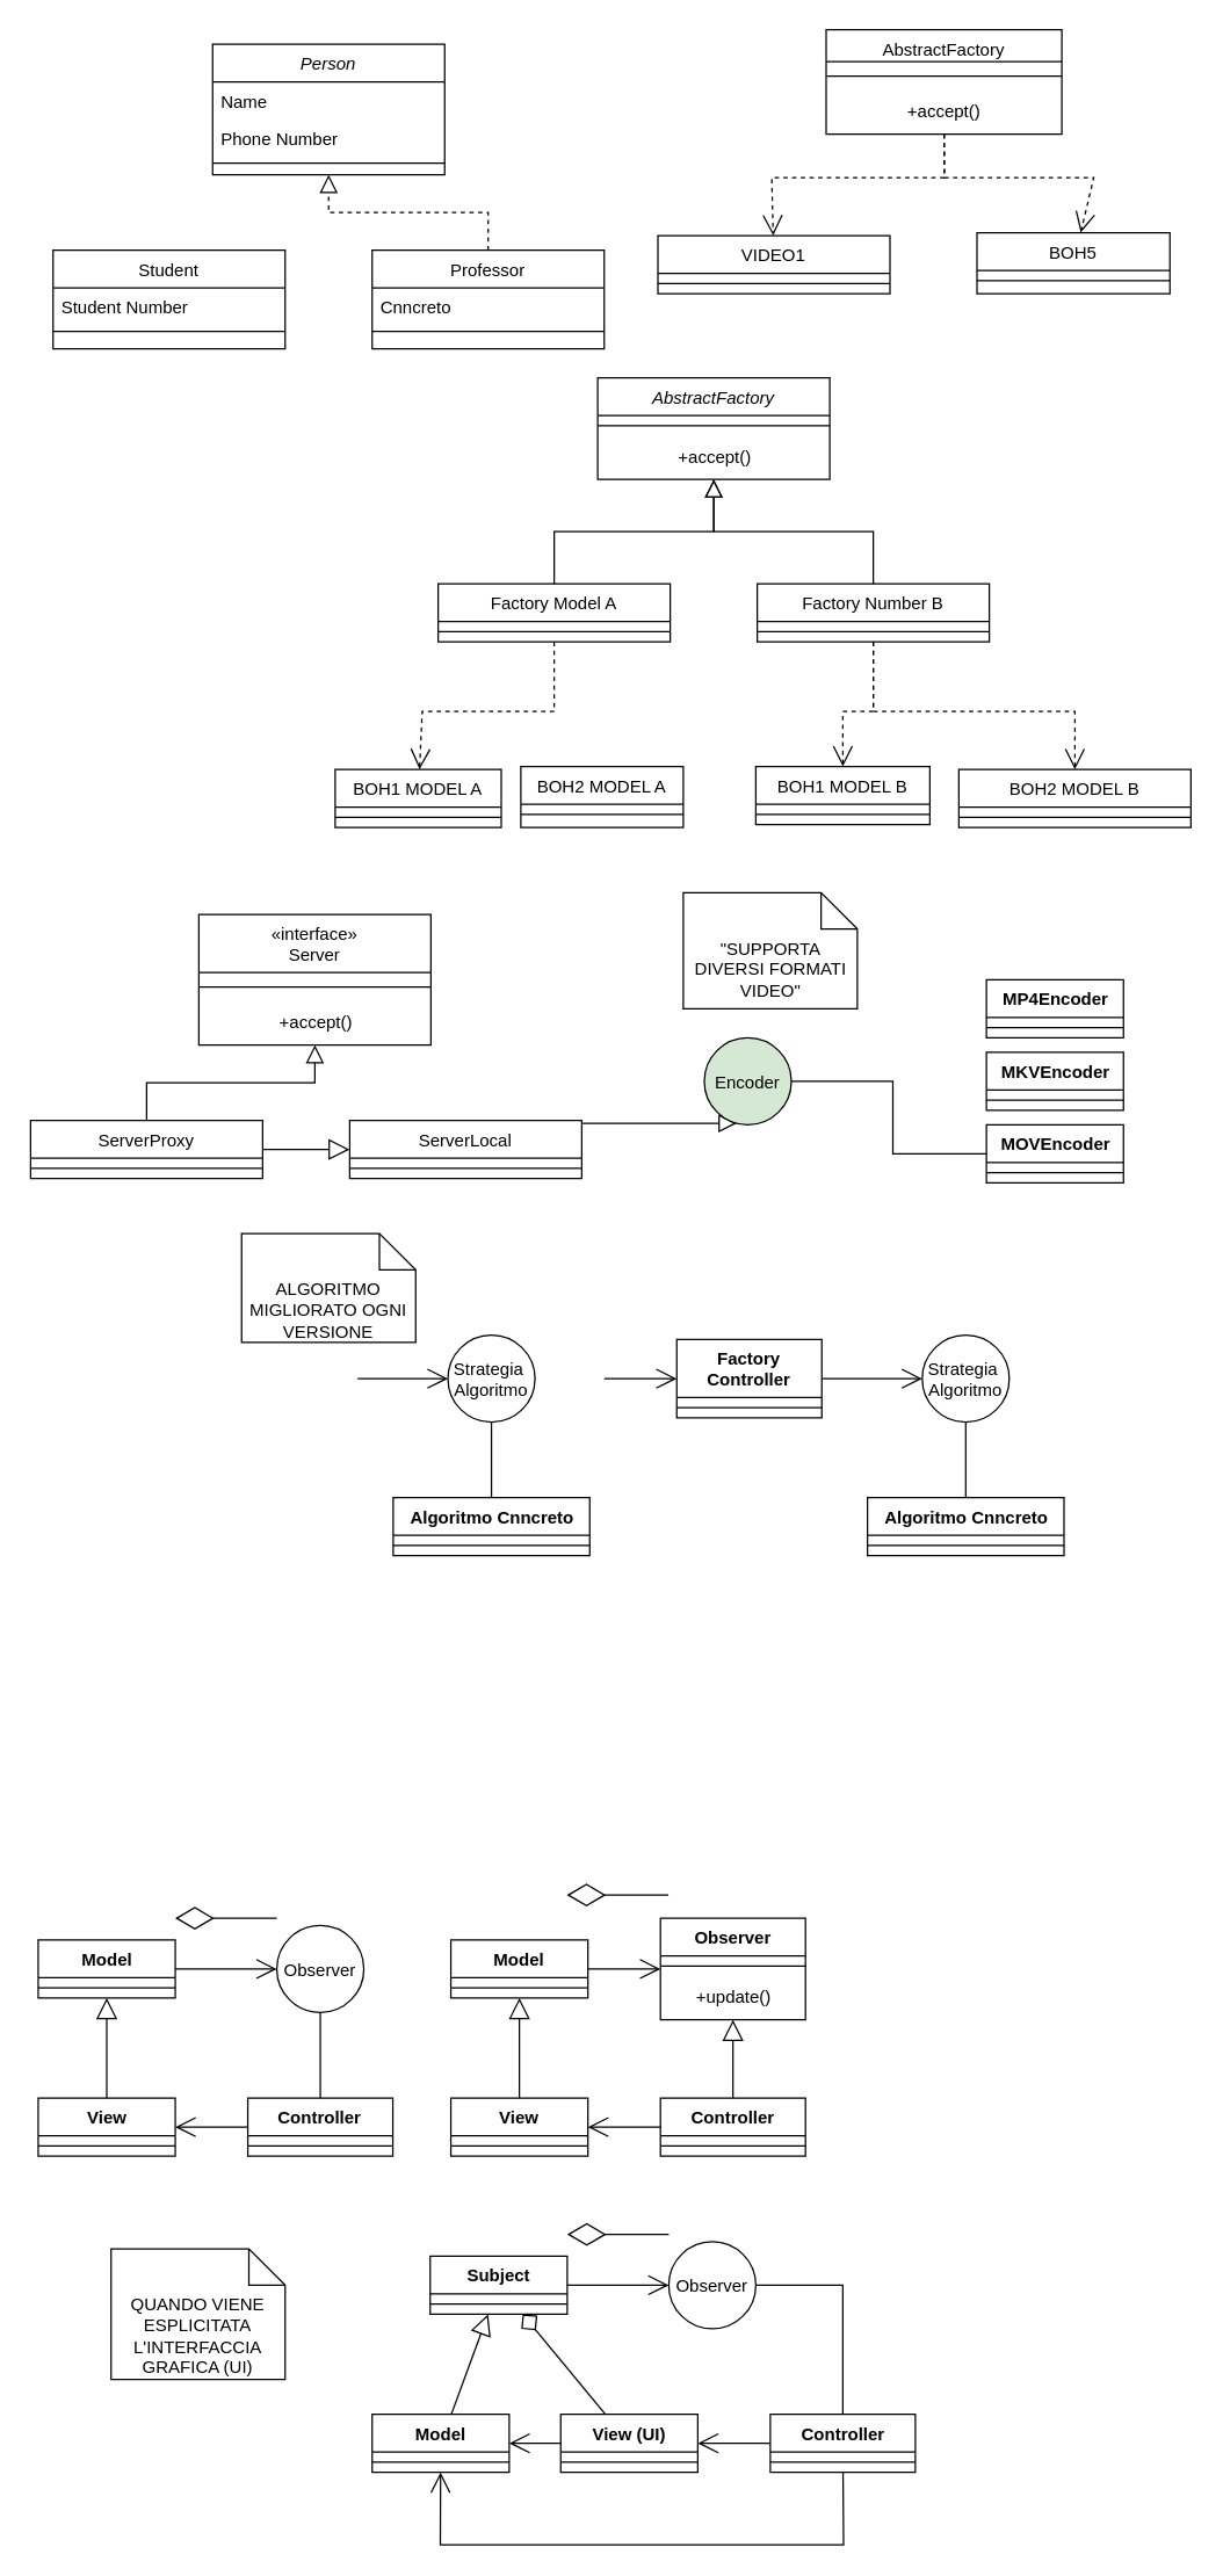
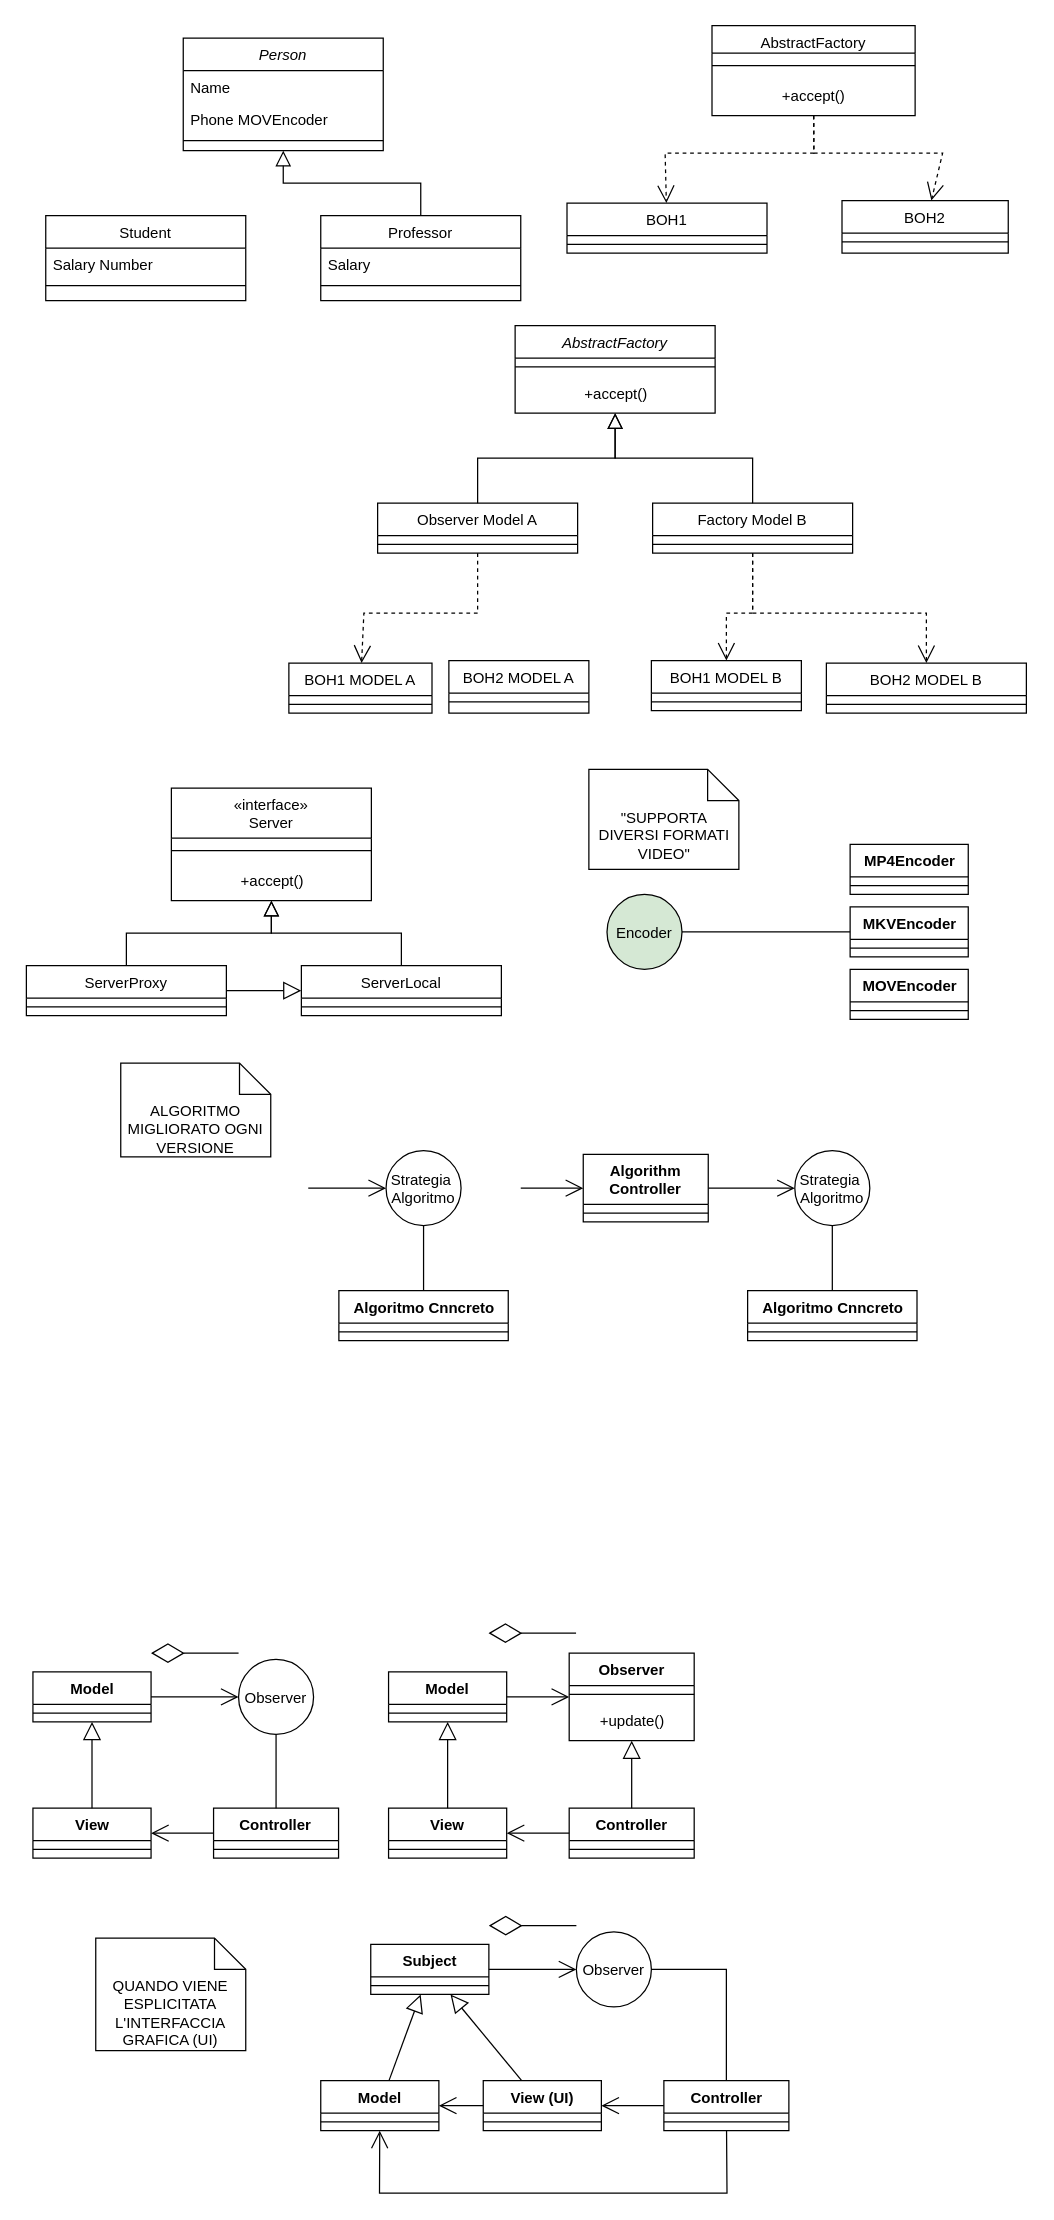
- <mxCell id="4" value="Phone Number" style="text;align=left;verticalAlign=top;spacingLeft=4;spacingRight=4;overflow=hidden;rotatable=0;points=[[0,0.5],[1,0.5]];portConstraint=eastwest;rounded=0;shadow=0;html=0;" parent="2" vertex="1"><mxGeometry y="52" width="160" height="26" as="geometry" /></mxCell>
+ <mxCell id="4" value="Phone MOVEncoder" style="text;align=left;verticalAlign=top;spacingLeft=4;spacingRight=4;overflow=hidden;rotatable=0;points=[[0,0.5],[1,0.5]];portConstraint=eastwest;rounded=0;shadow=0;html=0;" parent="2" vertex="1"><mxGeometry y="52" width="160" height="26" as="geometry" /></mxCell>
- <mxCell id="12" value="" style="endArrow=block;endSize=10;endFill=0;shadow=0;strokeWidth=1;rounded=0;curved=0;edgeStyle=elbowEdgeStyle;elbow=vertical;dashed=1;" parent="1" source="9" target="2" edge="1"><mxGeometry width="160" relative="1" as="geometry"><mxPoint x="206" y="253" as="sourcePoint" /><mxPoint x="306" y="151" as="targetPoint" /></mxGeometry></mxCell>
+ <mxCell id="12" value="" style="endArrow=block;endSize=10;endFill=0;shadow=0;strokeWidth=1;rounded=0;curved=0;edgeStyle=elbowEdgeStyle;elbow=vertical;" parent="1" source="9" target="2" edge="1"><mxGeometry width="160" relative="1" as="geometry"><mxPoint x="206" y="253" as="sourcePoint" /><mxPoint x="306" y="151" as="targetPoint" /></mxGeometry></mxCell>
- <mxCell id="93" value="BOH5" style="swimlane;fontStyle=0;align=center;verticalAlign=top;childLayout=stackLayout;horizontal=1;startSize=26;horizontalStack=0;resizeParent=1;resizeLast=0;collapsible=1;marginBottom=0;rounded=0;shadow=0;strokeWidth=1;" parent="1" vertex="1"><mxGeometry x="673" y="160" width="133" height="42" as="geometry"><mxRectangle x="340" y="380" width="170" height="26" as="alternateBounds" /></mxGeometry></mxCell>
+ <mxCell id="93" value="BOH2" style="swimlane;fontStyle=0;align=center;verticalAlign=top;childLayout=stackLayout;horizontal=1;startSize=26;horizontalStack=0;resizeParent=1;resizeLast=0;collapsible=1;marginBottom=0;rounded=0;shadow=0;strokeWidth=1;" parent="1" vertex="1"><mxGeometry x="673" y="160" width="133" height="42" as="geometry"><mxRectangle x="340" y="380" width="170" height="26" as="alternateBounds" /></mxGeometry></mxCell>
- <mxCell id="91" value="VIDEO1" style="swimlane;fontStyle=0;align=center;verticalAlign=top;childLayout=stackLayout;horizontal=1;startSize=26;horizontalStack=0;resizeParent=1;resizeLast=0;collapsible=1;marginBottom=0;rounded=0;shadow=0;strokeWidth=1;" parent="1" vertex="1"><mxGeometry x="453" y="162" width="160" height="40" as="geometry"><mxRectangle x="120" y="360" width="160" height="26" as="alternateBounds" /></mxGeometry></mxCell>
+ <mxCell id="91" value="BOH1" style="swimlane;fontStyle=0;align=center;verticalAlign=top;childLayout=stackLayout;horizontal=1;startSize=26;horizontalStack=0;resizeParent=1;resizeLast=0;collapsible=1;marginBottom=0;rounded=0;shadow=0;strokeWidth=1;" parent="1" vertex="1"><mxGeometry x="453" y="162" width="160" height="40" as="geometry"><mxRectangle x="120" y="360" width="160" height="26" as="alternateBounds" /></mxGeometry></mxCell>
- <mxCell id="7" value="Student Number" style="text;align=left;verticalAlign=top;spacingLeft=4;spacingRight=4;overflow=hidden;rotatable=0;points=[[0,0.5],[1,0.5]];portConstraint=eastwest;" parent="6" vertex="1"><mxGeometry y="26" width="160" height="26" as="geometry" /></mxCell>
+ <mxCell id="7" value="Salary Number" style="text;align=left;verticalAlign=top;spacingLeft=4;spacingRight=4;overflow=hidden;rotatable=0;points=[[0,0.5],[1,0.5]];portConstraint=eastwest;" parent="6" vertex="1"><mxGeometry y="26" width="160" height="26" as="geometry" /></mxCell>
- <mxCell id="10" value="Cnncreto" style="text;align=left;verticalAlign=top;spacingLeft=4;spacingRight=4;overflow=hidden;rotatable=0;points=[[0,0.5],[1,0.5]];portConstraint=eastwest;" parent="9" vertex="1"><mxGeometry y="26" width="160" height="26" as="geometry" /></mxCell>
+ <mxCell id="10" value="Salary" style="text;align=left;verticalAlign=top;spacingLeft=4;spacingRight=4;overflow=hidden;rotatable=0;points=[[0,0.5],[1,0.5]];portConstraint=eastwest;" parent="9" vertex="1"><mxGeometry y="26" width="160" height="26" as="geometry" /></mxCell>
- <mxCell id="103" value="Factory Model A" style="swimlane;fontStyle=0;align=center;verticalAlign=top;childLayout=stackLayout;horizontal=1;startSize=26;horizontalStack=0;resizeParent=1;resizeLast=0;collapsible=1;marginBottom=0;rounded=0;shadow=0;strokeWidth=1;" parent="1" vertex="1"><mxGeometry x="301.5" y="402" width="160" height="40" as="geometry"><mxRectangle x="120" y="360" width="160" height="26" as="alternateBounds" /></mxGeometry></mxCell>
+ <mxCell id="103" value="Observer Model A" style="swimlane;fontStyle=0;align=center;verticalAlign=top;childLayout=stackLayout;horizontal=1;startSize=26;horizontalStack=0;resizeParent=1;resizeLast=0;collapsible=1;marginBottom=0;rounded=0;shadow=0;strokeWidth=1;" parent="1" vertex="1"><mxGeometry x="301.5" y="402" width="160" height="40" as="geometry"><mxRectangle x="120" y="360" width="160" height="26" as="alternateBounds" /></mxGeometry></mxCell>
- <mxCell id="106" value="Factory Number B" style="swimlane;fontStyle=0;align=center;verticalAlign=top;childLayout=stackLayout;horizontal=1;startSize=26;horizontalStack=0;resizeParent=1;resizeLast=0;collapsible=1;marginBottom=0;rounded=0;shadow=0;strokeWidth=1;" parent="1" vertex="1"><mxGeometry x="521.5" y="402" width="160" height="40" as="geometry"><mxRectangle x="340" y="380" width="170" height="26" as="alternateBounds" /></mxGeometry></mxCell>
+ <mxCell id="106" value="Factory Model B" style="swimlane;fontStyle=0;align=center;verticalAlign=top;childLayout=stackLayout;horizontal=1;startSize=26;horizontalStack=0;resizeParent=1;resizeLast=0;collapsible=1;marginBottom=0;rounded=0;shadow=0;strokeWidth=1;" parent="1" vertex="1"><mxGeometry x="521.5" y="402" width="160" height="40" as="geometry"><mxRectangle x="340" y="380" width="170" height="26" as="alternateBounds" /></mxGeometry></mxCell>
+ <mxCell id="54" style="edgeStyle=orthogonalEdgeStyle;rounded=0;orthogonalLoop=1;jettySize=auto;html=1;strokeColor=default;curved=0;endArrow=none;endFill=0;startFill=0;" parent="1" source="47" target="50" edge="1"><mxGeometry relative="1" as="geometry"><mxPoint x="555" y="755" as="sourcePoint" /><mxPoint x="642" y="715" as="targetPoint" /></mxGeometry></mxCell>
- <mxCell id="42" value="" style="endArrow=block;endSize=10;endFill=0;shadow=0;strokeWidth=1;rounded=0;curved=0;edgeStyle=elbowEdgeStyle;elbow=vertical;" parent="1" source="40" target="47" edge="1"><mxGeometry width="160" relative="1" as="geometry"><mxPoint x="190.5" y="853" as="sourcePoint" /><mxPoint x="206" y="701" as="targetPoint" /></mxGeometry></mxCell>
+ <mxCell id="42" value="" style="endArrow=block;endSize=10;endFill=0;shadow=0;strokeWidth=1;rounded=0;curved=0;edgeStyle=elbowEdgeStyle;elbow=vertical;" parent="1" source="40" target="43" edge="1"><mxGeometry width="160" relative="1" as="geometry"><mxPoint x="190.5" y="853" as="sourcePoint" /><mxPoint x="206" y="701" as="targetPoint" /></mxGeometry></mxCell>
- <mxCell id="55" style="edgeStyle=orthogonalEdgeStyle;rounded=0;orthogonalLoop=1;jettySize=auto;html=1;strokeColor=default;curved=0;endArrow=none;endFill=0;startFill=0;" parent="1" source="47" target="48" edge="1"><mxGeometry relative="1" as="geometry"><mxPoint x="565" y="765" as="sourcePoint" /><mxPoint x="652" y="725" as="targetPoint" /><Array as="points"><mxPoint x="615" y="745" /><mxPoint x="615" y="795" /></Array></mxGeometry></mxCell>
- <mxCell id="81" value="ALGORITMO MIGLIORATO OGNI VERSIONE" style="shape=note2;boundedLbl=1;whiteSpace=wrap;html=1;size=25;verticalAlign=top;align=center;" parent="1" vertex="1"><mxGeometry x="166" y="850" width="120" height="75" as="geometry" /></mxCell>
+ <mxCell id="81" value="ALGORITMO MIGLIORATO OGNI VERSIONE" style="shape=note2;boundedLbl=1;whiteSpace=wrap;html=1;size=25;verticalAlign=top;align=center;" parent="1" vertex="1"><mxGeometry x="96" y="850" width="120" height="75" as="geometry" /></mxCell>
- <mxCell id="87" value="Factory Controller" style="swimlane;fontStyle=1;align=center;verticalAlign=top;childLayout=stackLayout;horizontal=1;startSize=40;horizontalStack=0;resizeParent=1;resizeParentMax=0;resizeLast=0;collapsible=1;marginBottom=0;whiteSpace=wrap;html=1;" parent="1" vertex="1"><mxGeometry x="466" y="923" width="100" height="54" as="geometry" /></mxCell>
+ <mxCell id="87" value="Algorithm Controller" style="swimlane;fontStyle=1;align=center;verticalAlign=top;childLayout=stackLayout;horizontal=1;startSize=40;horizontalStack=0;resizeParent=1;resizeParentMax=0;resizeLast=0;collapsible=1;marginBottom=0;whiteSpace=wrap;html=1;" parent="1" vertex="1"><mxGeometry x="466" y="923" width="100" height="54" as="geometry" /></mxCell>
- <mxCell id="74" value="" style="endArrow=diamond;endFill=0;endSize=12;html=1;rounded=0;" parent="1" source="58" target="60" edge="1"><mxGeometry width="160" relative="1" as="geometry"><mxPoint x="321" y="1674" as="sourcePoint" /><mxPoint x="346" y="1605" as="targetPoint" /></mxGeometry></mxCell>
+ <mxCell id="74" value="" style="endArrow=block;endFill=0;endSize=12;html=1;rounded=0;" parent="1" source="58" target="60" edge="1"><mxGeometry width="160" relative="1" as="geometry"><mxPoint x="321" y="1674" as="sourcePoint" /><mxPoint x="346" y="1605" as="targetPoint" /></mxGeometry></mxCell>
